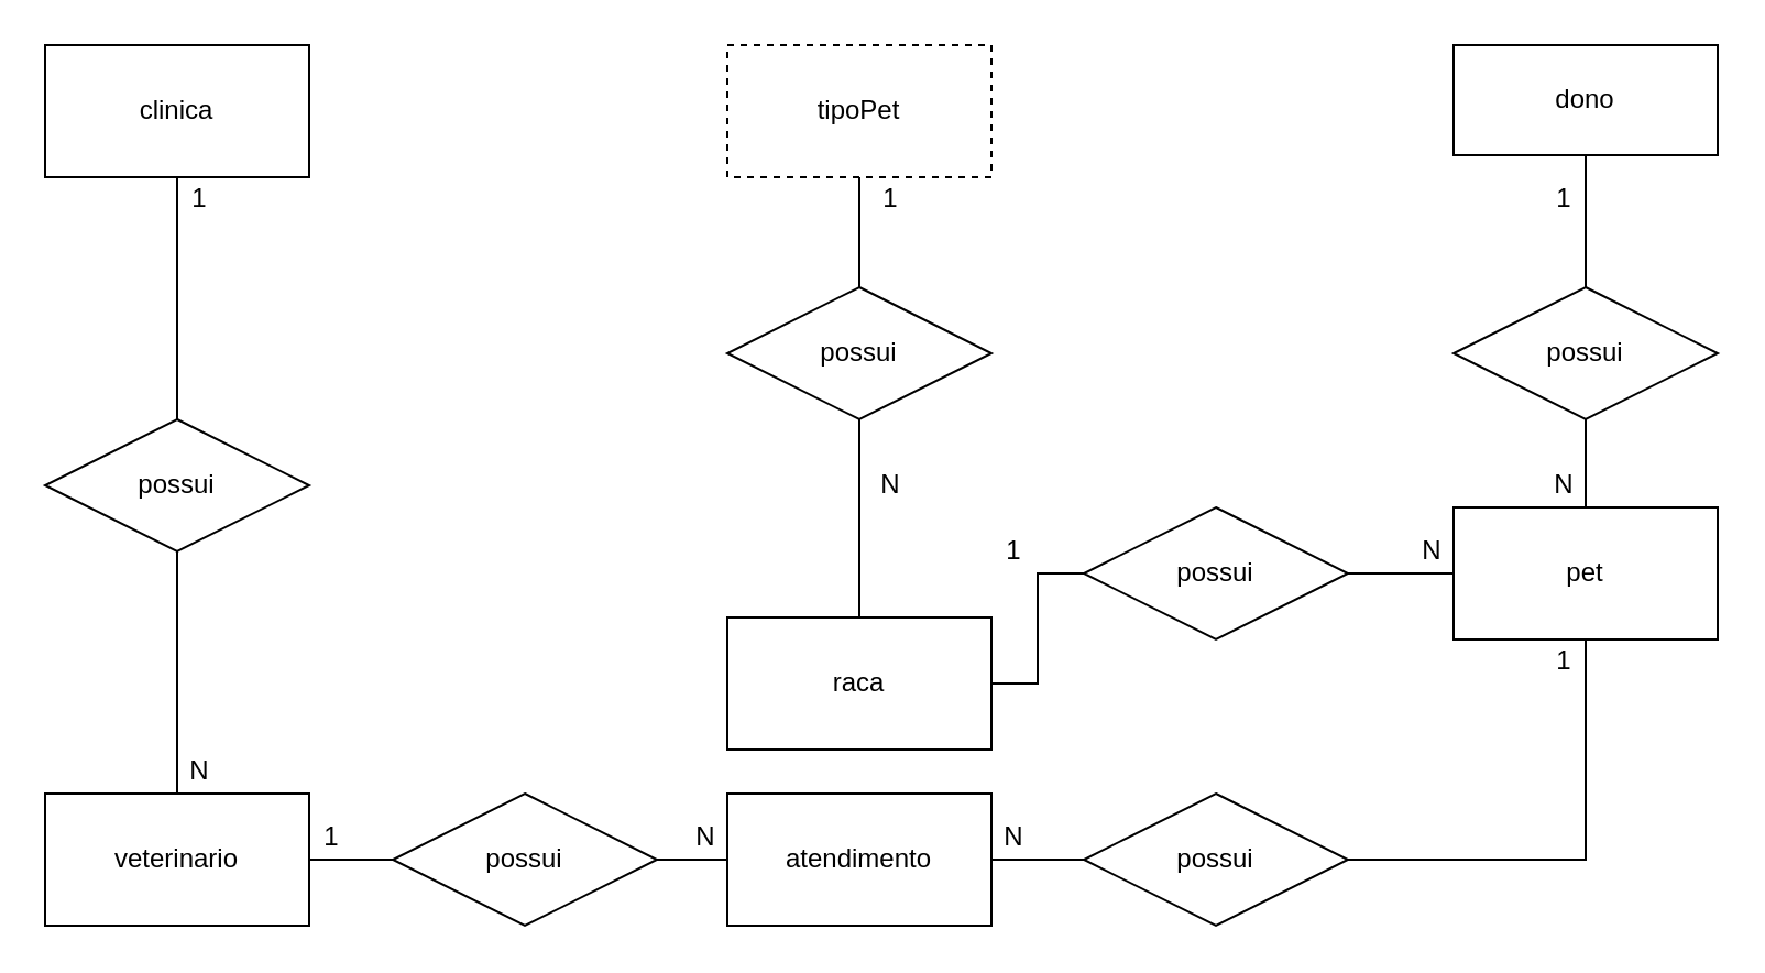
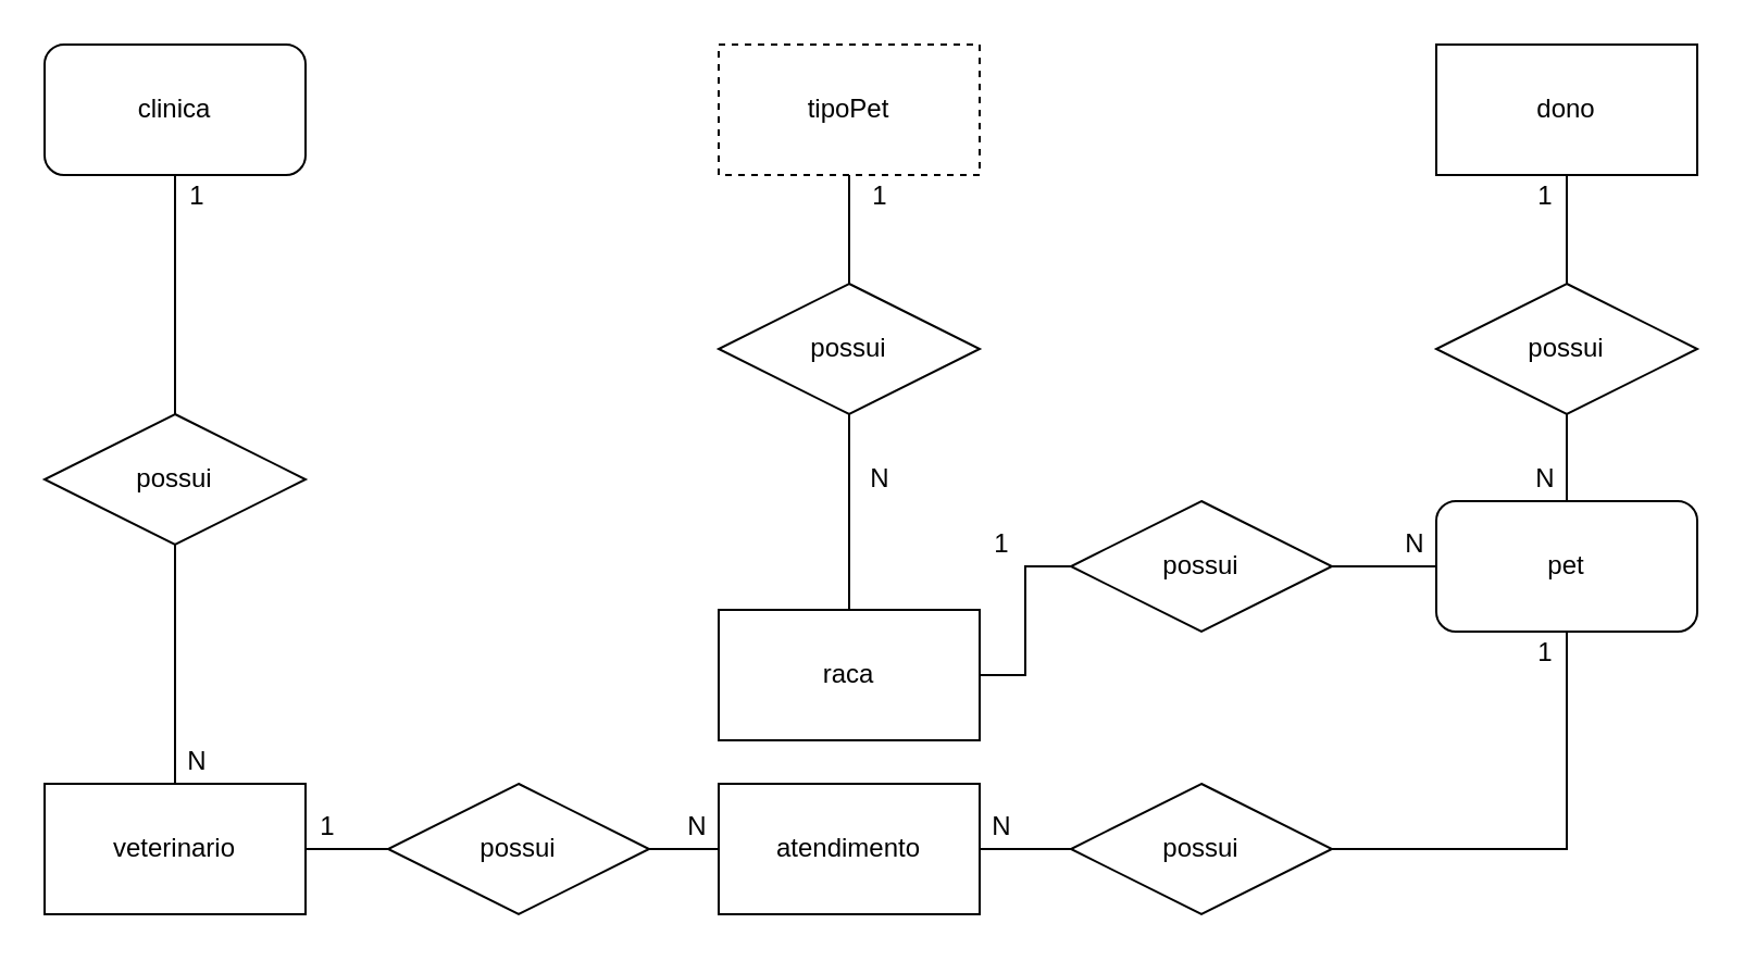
- <mxCell id="9" value="dono" style="rounded=0;whiteSpace=wrap;html=1;" vertex="1" parent="1"><mxGeometry x="660" y="20" width="120" height="50" as="geometry" /></mxCell>
+ <mxCell id="9" value="dono" style="rounded=0;whiteSpace=wrap;html=1;" vertex="1" parent="1"><mxGeometry x="660" y="20" width="120" height="60" as="geometry" /></mxCell>
- <mxCell id="3" value="&lt;div&gt;clinica&lt;/div&gt;" style="rounded=0;whiteSpace=wrap;html=1;" vertex="1" parent="1"><mxGeometry x="20" y="20" width="120" height="60" as="geometry" /></mxCell>
+ <mxCell id="3" value="&lt;div&gt;clinica&lt;/div&gt;" style="whiteSpace=wrap;html=1;rounded=1;" vertex="1" parent="1"><mxGeometry x="20" y="20" width="120" height="60" as="geometry" /></mxCell>
- <mxCell id="7" value="pet" style="rounded=0;whiteSpace=wrap;html=1;" vertex="1" parent="1"><mxGeometry x="660" y="230" width="120" height="60" as="geometry" /></mxCell>
+ <mxCell id="7" value="pet" style="whiteSpace=wrap;html=1;rounded=1;" vertex="1" parent="1"><mxGeometry x="660" y="230" width="120" height="60" as="geometry" /></mxCell>
